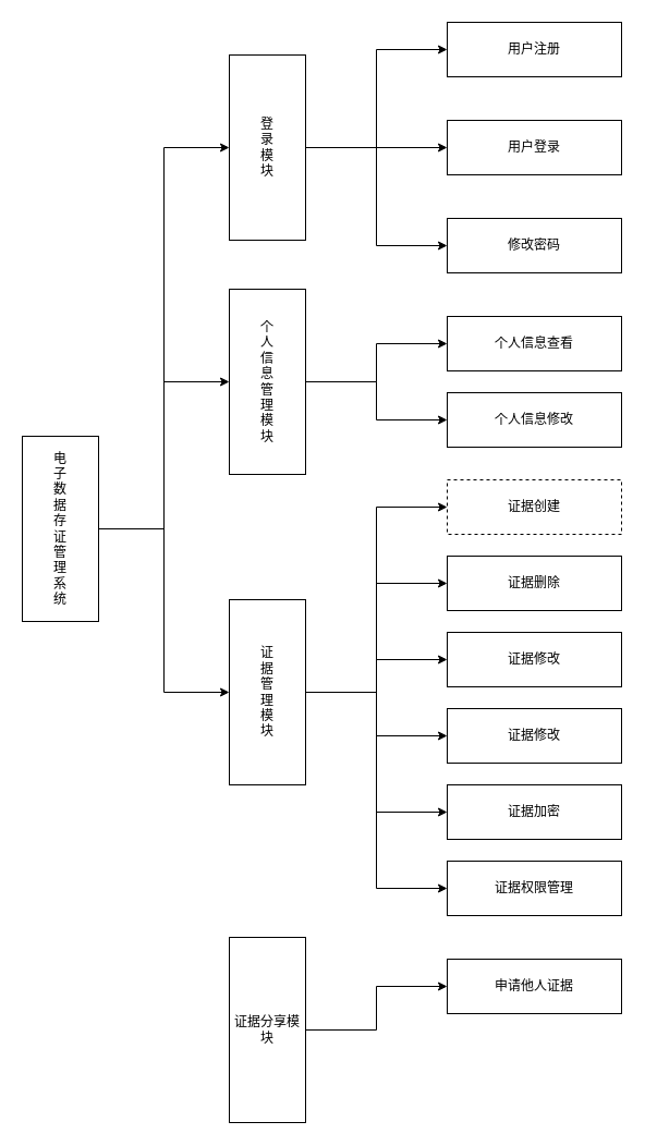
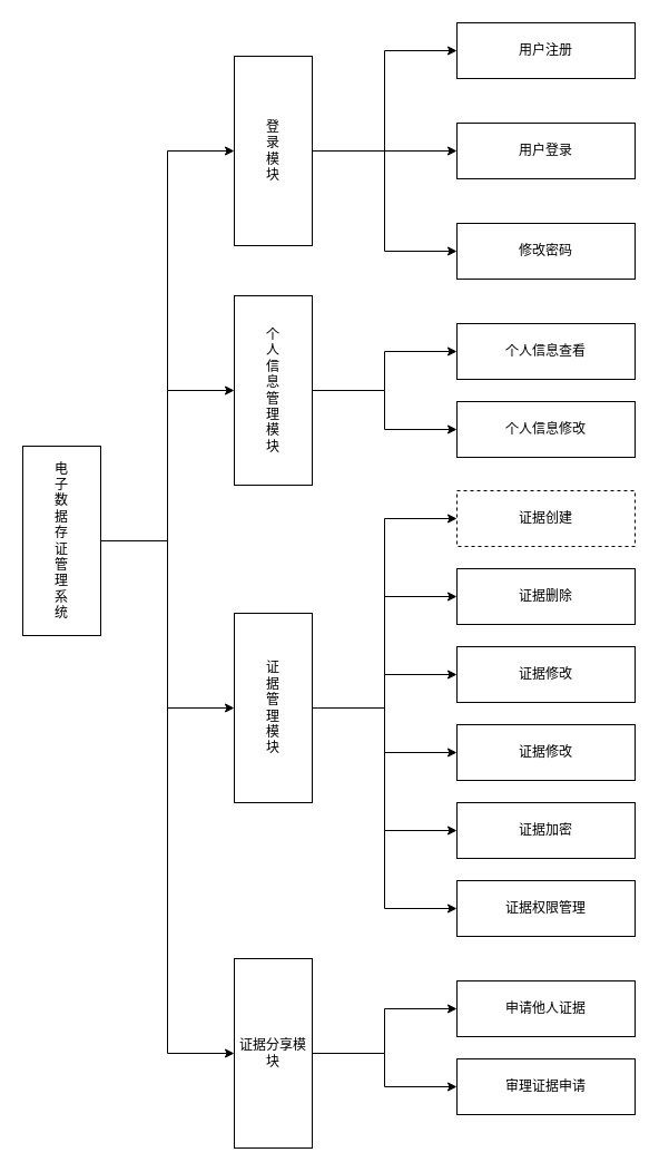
+ <mxCell id="5" style="edgeStyle=orthogonalEdgeStyle;rounded=0;orthogonalLoop=1;jettySize=auto;html=1;entryX=0;entryY=0.5;entryDx=0;entryDy=0;" edge="1" parent="1" source="6" target="13"><mxGeometry relative="1" as="geometry" /></mxCell>
+ <mxCell id="12" style="edgeStyle=orthogonalEdgeStyle;rounded=0;orthogonalLoop=1;jettySize=auto;html=1;entryX=0;entryY=0.5;entryDx=0;entryDy=0;" edge="1" parent="1" source="13" target="22"><mxGeometry relative="1" as="geometry" /></mxCell>
+ <mxCell id="22" value="审理证据申请" style="rounded=0;whiteSpace=wrap;html=1;align=center;" vertex="1" parent="1"><mxGeometry x="410" y="950" width="160" height="50" as="geometry" /></mxCell>
